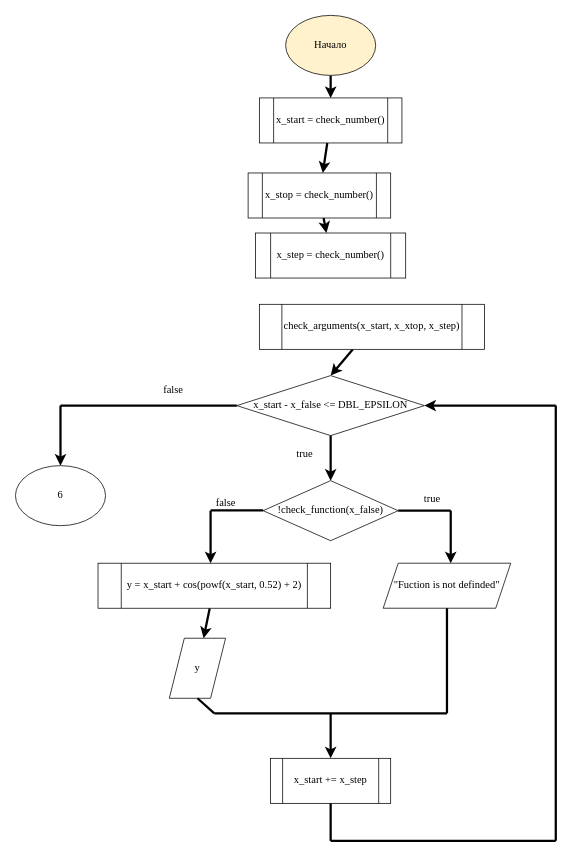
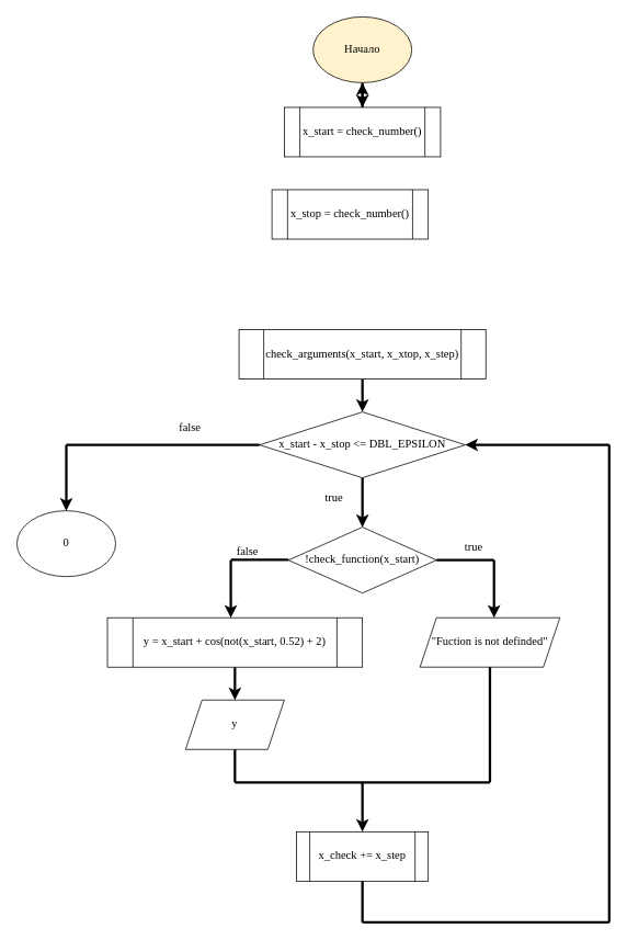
- <mxCell id="2" value="" style="edgeStyle=none;html=1;strokeColor=#000000;strokeWidth=3;fontFamily=Times New Roman;fontSize=14;fontColor=#000000;" edge="1" parent="1" source="3" target="5"><mxGeometry relative="1" as="geometry" /></mxCell>
+ <mxCell id="2" value="" style="edgeStyle=none;html=1;strokeColor=#000000;strokeWidth=3;fontFamily=Times New Roman;fontSize=14;fontColor=#000000;" edge="1" parent="1" source="3" target="10"><mxGeometry relative="1" as="geometry" /></mxCell>
- <mxCell id="4" value="" style="edgeStyle=none;html=1;strokeColor=#000000;strokeWidth=3;fontFamily=Times New Roman;fontSize=14;fontColor=#000000;" edge="1" parent="1" source="5" target="7"><mxGeometry relative="1" as="geometry" /></mxCell>
- <mxCell id="7" value="x_step = check_number()" style="shape=process;whiteSpace=wrap;html=1;backgroundOutline=1;strokeColor=#000000;fontFamily=Times New Roman;fontSize=14;fontColor=#000000;fillColor=#FFFFFF;" vertex="1" parent="1"><mxGeometry x="340" y="310" width="200" height="60" as="geometry" /></mxCell>
- <mxCell id="9" value="check_arguments(x_start, x_xtop, x_step)" style="shape=process;whiteSpace=wrap;html=1;backgroundOutline=1;strokeColor=#000000;fontFamily=Times New Roman;fontSize=14;fontColor=#000000;fillColor=#FFFFFF;" vertex="1" parent="1"><mxGeometry x="345" y="405" width="300" height="60" as="geometry" /></mxCell>
+ <mxCell id="9" value="check_arguments(x_start, x_xtop, x_step)" style="shape=process;whiteSpace=wrap;html=1;backgroundOutline=1;strokeColor=#000000;fontFamily=Times New Roman;fontSize=14;fontColor=#000000;fillColor=#FFFFFF;" vertex="1" parent="1"><mxGeometry x="290" y="400" width="300" height="60" as="geometry" /></mxCell>
- <mxCell id="11" value="x_start - x_false &amp;lt;= DBL_EPSILON" style="rhombus;whiteSpace=wrap;html=1;strokeColor=#000000;fontFamily=Times New Roman;fontSize=14;fontColor=#000000;fillColor=#FFFFFF;" vertex="1" parent="1"><mxGeometry x="315" y="500" width="250" height="80" as="geometry" /></mxCell>
+ <mxCell id="11" value="x_start - x_stop &amp;lt;= DBL_EPSILON" style="rhombus;whiteSpace=wrap;html=1;strokeColor=#000000;fontFamily=Times New Roman;fontSize=14;fontColor=#000000;fillColor=#FFFFFF;" vertex="1" parent="1"><mxGeometry x="315" y="500" width="250" height="80" as="geometry" /></mxCell>
- <mxCell id="37" value="6" style="ellipse;whiteSpace=wrap;html=1;strokeColor=#000000;fontFamily=Times New Roman;fontSize=14;fontColor=#000000;fillColor=#FFFFFF;" vertex="1" parent="1"><mxGeometry x="20" y="620" width="120" height="80" as="geometry" /></mxCell>
+ <mxCell id="37" value="0" style="ellipse;whiteSpace=wrap;html=1;strokeColor=#000000;fontFamily=Times New Roman;fontSize=14;fontColor=#000000;fillColor=#FFFFFF;" vertex="1" parent="1"><mxGeometry x="20" y="620" width="120" height="80" as="geometry" /></mxCell>
- <mxCell id="13" value="!check_function(x_false)" style="rhombus;whiteSpace=wrap;html=1;strokeColor=#000000;fontFamily=Times New Roman;fontSize=14;fontColor=#000000;fillColor=#FFFFFF;" vertex="1" parent="1"><mxGeometry x="350" y="640" width="180" height="80" as="geometry" /></mxCell>
+ <mxCell id="13" value="!check_function(x_start)" style="rhombus;whiteSpace=wrap;html=1;strokeColor=#000000;fontFamily=Times New Roman;fontSize=14;fontColor=#000000;fillColor=#FFFFFF;" vertex="1" parent="1"><mxGeometry x="350" y="640" width="180" height="80" as="geometry" /></mxCell>
- <mxCell id="23" value="y = x_start + cos(powf(x_start, 0.52) + 2)" style="shape=process;whiteSpace=wrap;html=1;backgroundOutline=1;strokeColor=#000000;fontFamily=Times New Roman;fontSize=14;fontColor=#000000;fillColor=#FFFFFF;" vertex="1" parent="1"><mxGeometry x="130" y="750" width="310" height="60" as="geometry" /></mxCell>
+ <mxCell id="23" value="y = x_start + cos(not(x_start, 0.52) + 2)" style="shape=process;whiteSpace=wrap;html=1;backgroundOutline=1;strokeColor=#000000;fontFamily=Times New Roman;fontSize=14;fontColor=#000000;fillColor=#FFFFFF;" vertex="1" parent="1"><mxGeometry x="130" y="750" width="310" height="60" as="geometry" /></mxCell>
- <mxCell id="24" value="y" style="shape=parallelogram;perimeter=parallelogramPerimeter;whiteSpace=wrap;html=1;fixedSize=1;strokeColor=#000000;fontFamily=Times New Roman;fontSize=14;fontColor=#000000;fillColor=#FFFFFF;" vertex="1" parent="1"><mxGeometry x="225" y="850" width="75" height="80" as="geometry" /></mxCell>
+ <mxCell id="24" value="y" style="shape=parallelogram;perimeter=parallelogramPerimeter;whiteSpace=wrap;html=1;fixedSize=1;strokeColor=#000000;fontFamily=Times New Roman;fontSize=14;fontColor=#000000;fillColor=#FFFFFF;" vertex="1" parent="1"><mxGeometry x="225" y="850" width="120" height="60" as="geometry" /></mxCell>
- <mxCell id="29" value="x_start += x_step" style="shape=process;whiteSpace=wrap;html=1;backgroundOutline=1;strokeColor=#000000;fontFamily=Times New Roman;fontSize=14;fontColor=#000000;fillColor=#FFFFFF;" vertex="1" parent="1"><mxGeometry x="360" y="1010" width="160" height="60" as="geometry" /></mxCell>
+ <mxCell id="29" value="x_check += x_step" style="shape=process;whiteSpace=wrap;html=1;backgroundOutline=1;strokeColor=#000000;fontFamily=Times New Roman;fontSize=14;fontColor=#000000;fillColor=#FFFFFF;" vertex="1" parent="1"><mxGeometry x="360" y="1010" width="160" height="60" as="geometry" /></mxCell>
